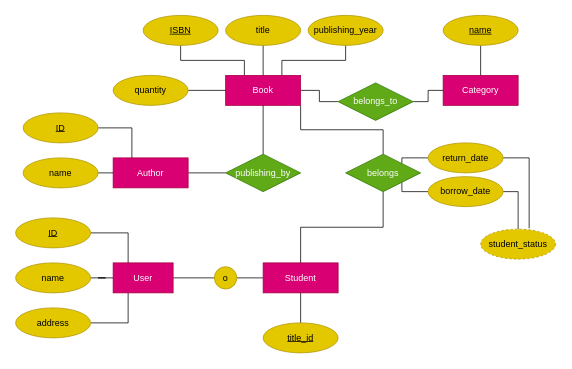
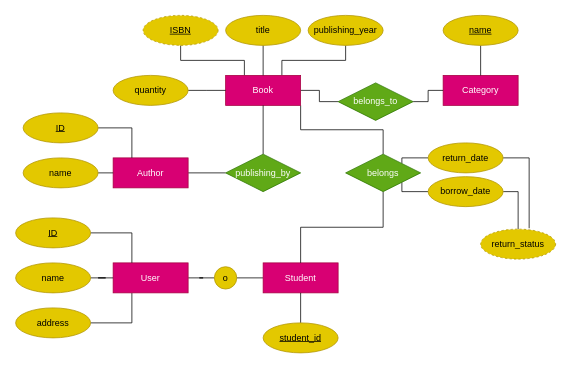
- <mxCell id="7" value="ISBN" style="ellipse;whiteSpace=wrap;html=1;align=center;fontStyle=4;strokeColor=#B09500;verticalAlign=middle;fontFamily=Helvetica;fontSize=12;fontColor=#000000;fillColor=#e3c800;" vertex="1" parent="1"><mxGeometry x="190" y="20" width="100" height="40" as="geometry" /></mxCell>
+ <mxCell id="7" value="ISBN" style="ellipse;whiteSpace=wrap;html=1;align=center;fontStyle=4;strokeColor=#B09500;verticalAlign=middle;fontFamily=Helvetica;fontSize=12;fontColor=#000000;fillColor=#e3c800;dashed=1;" vertex="1" parent="1"><mxGeometry x="190" y="20" width="100" height="40" as="geometry" /></mxCell>
- <mxCell id="52" value="student_status" style="ellipse;whiteSpace=wrap;html=1;align=center;dashed=1;strokeColor=#B09500;verticalAlign=middle;fontFamily=Helvetica;fontSize=12;fontColor=#000000;fontStyle=0;fillColor=#e3c800;" vertex="1" parent="1"><mxGeometry x="640" y="305" width="100" height="40" as="geometry" /></mxCell>
+ <mxCell id="52" value="return_status" style="ellipse;whiteSpace=wrap;html=1;align=center;dashed=1;strokeColor=#B09500;verticalAlign=middle;fontFamily=Helvetica;fontSize=12;fontColor=#000000;fontStyle=0;fillColor=#e3c800;" vertex="1" parent="1"><mxGeometry x="640" y="305" width="100" height="40" as="geometry" /></mxCell>
- <mxCell id="29" value="User" style="whiteSpace=wrap;html=1;align=center;strokeColor=#A50040;verticalAlign=middle;fontFamily=Helvetica;fontSize=12;fontColor=#ffffff;fontStyle=0;fillColor=#d80073;" vertex="1" parent="1"><mxGeometry x="150" y="350" width="80" height="40" as="geometry" /></mxCell>
+ <mxCell id="29" value="User" style="whiteSpace=wrap;html=1;align=center;strokeColor=#A50040;verticalAlign=middle;fontFamily=Helvetica;fontSize=12;fontColor=#ffffff;fontStyle=0;fillColor=#d80073;" vertex="1" parent="1"><mxGeometry x="150" y="350" width="100" height="40" as="geometry" /></mxCell>
- <mxCell id="41" value="title_id" style="ellipse;whiteSpace=wrap;html=1;align=center;fontStyle=4;strokeColor=#B09500;verticalAlign=middle;fontFamily=Helvetica;fontSize=12;fontColor=#000000;fillColor=#e3c800;" vertex="1" parent="1"><mxGeometry x="350" y="430" width="100" height="40" as="geometry" /></mxCell>
+ <mxCell id="41" value="student_id" style="ellipse;whiteSpace=wrap;html=1;align=center;fontStyle=4;strokeColor=#B09500;verticalAlign=middle;fontFamily=Helvetica;fontSize=12;fontColor=#000000;fillColor=#e3c800;" vertex="1" parent="1"><mxGeometry x="350" y="430" width="100" height="40" as="geometry" /></mxCell>
